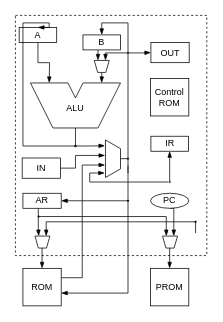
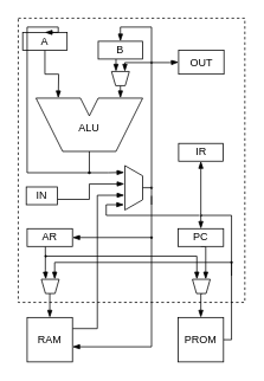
- <mxCell id="27" value="Control&lt;br&gt;ROM" style="rounded=0;whiteSpace=wrap;html=1;" parent="1" vertex="1"><mxGeometry x="200" y="104" width="51" height="50" as="geometry" /></mxCell>
- <mxCell id="29" value="IR" style="rounded=0;whiteSpace=wrap;html=1;" parent="1" vertex="1"><mxGeometry x="200.5" y="181" width="50" height="20" as="geometry" /></mxCell>
+ <mxCell id="29" value="IR" style="rounded=0;whiteSpace=wrap;html=1;" parent="1" vertex="1"><mxGeometry x="200.5" y="161" width="50" height="20" as="geometry" /></mxCell>
- <mxCell id="45" value="IN" style="rounded=0;whiteSpace=wrap;html=1;" vertex="1" parent="1"><mxGeometry x="29" y="210" width="51" height="27" as="geometry" /></mxCell>
+ <mxCell id="45" value="IN" style="rounded=0;whiteSpace=wrap;html=1;" vertex="1" parent="1"><mxGeometry x="29" y="210" width="35" height="20" as="geometry" /></mxCell>
- <mxCell id="23" value="PC" style="ellipse;whiteSpace=wrap;html=1;" parent="1" vertex="1"><mxGeometry x="200" y="257" width="51" height="20" as="geometry" /></mxCell>
+ <mxCell id="23" value="PC" style="rounded=0;whiteSpace=wrap;html=1;" parent="1" vertex="1"><mxGeometry x="200" y="257" width="51" height="20" as="geometry" /></mxCell>
+ <mxCell id="24" style="edgeStyle=orthogonalEdgeStyle;rounded=0;orthogonalLoop=1;jettySize=auto;html=1;entryX=0.5;entryY=0;entryDx=0;entryDy=0;endArrow=blockThin;endFill=1;" parent="1" source="25" target="23" edge="1"><mxGeometry relative="1" as="geometry"><Array as="points"><mxPoint x="260" y="382" /><mxPoint x="260" y="242" /><mxPoint x="226" y="242" /></Array></mxGeometry></mxCell>
- <mxCell id="21" value="ROM" style="rounded=0;whiteSpace=wrap;html=1;" parent="1" vertex="1"><mxGeometry x="30" y="357" width="51" height="50" as="geometry" /></mxCell>
+ <mxCell id="21" value="RAM" style="rounded=0;whiteSpace=wrap;html=1;" parent="1" vertex="1"><mxGeometry x="30" y="357" width="51" height="50" as="geometry" /></mxCell>
